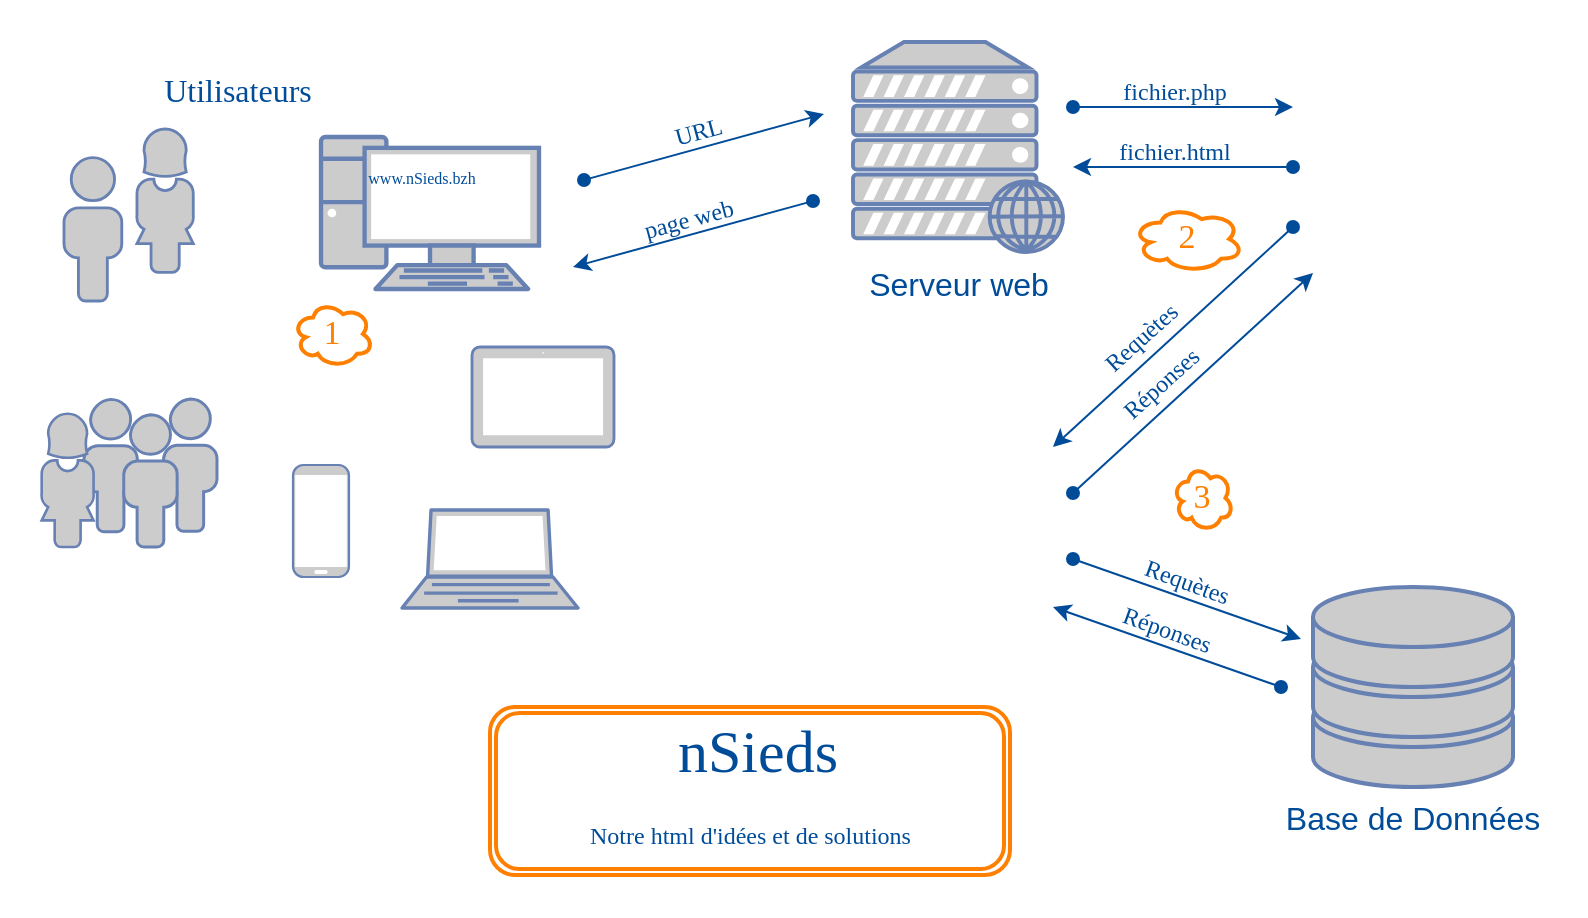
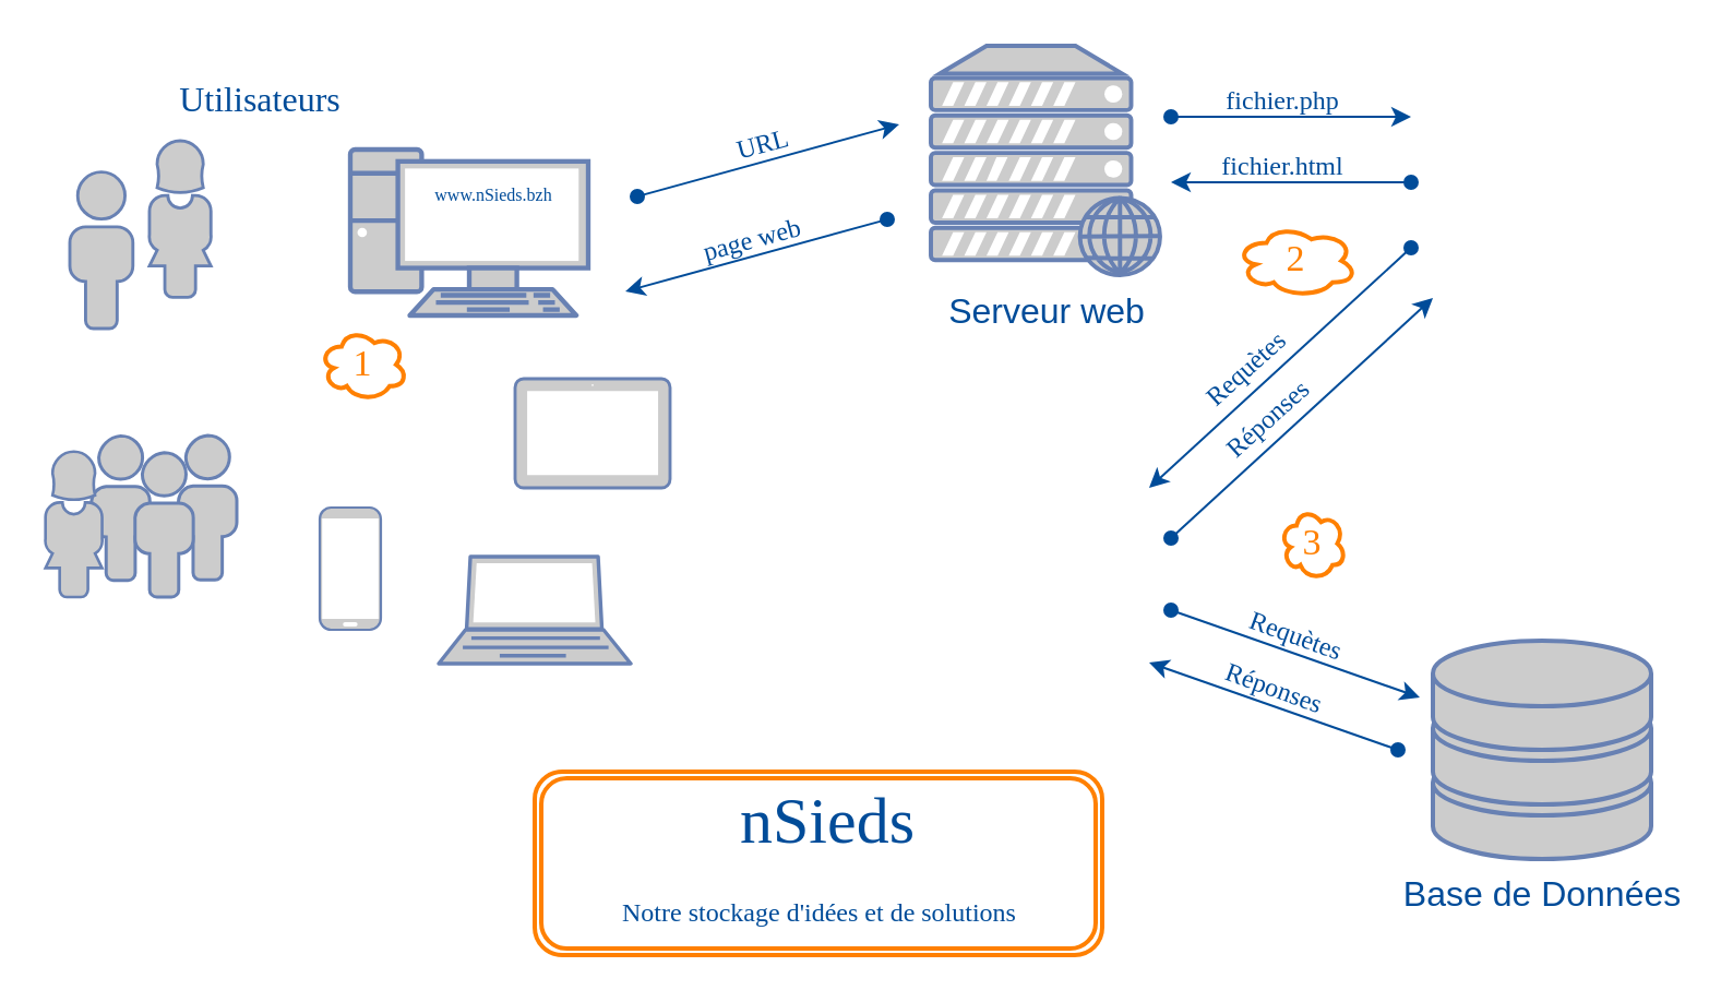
- <mxCell id="16" value="&lt;font face=&quot;Comic Sans MS&quot; style=&quot;font-size: 8px&quot;&gt;www.nSieds.bzh&lt;/font&gt;" style="text;html=1;strokeColor=none;fillColor=none;align=center;verticalAlign=middle;whiteSpace=wrap;rounded=0;fontColor=#004C99;" parent="14" vertex="1"><mxGeometry x="21" y="10" width="60" height="20" as="geometry" /></mxCell>
+ <mxCell id="16" value="&lt;font face=&quot;Comic Sans MS&quot; style=&quot;font-size: 8px&quot;&gt;www.nSieds.bzh&lt;/font&gt;" style="text;html=1;strokeColor=none;fillColor=none;align=center;verticalAlign=middle;whiteSpace=wrap;rounded=0;fontColor=#004C99;" parent="14" vertex="1"><mxGeometry x="36" y="10" width="60" height="20" as="geometry" /></mxCell>
- <mxCell id="7" value="&lt;font color=&quot;#004c99&quot;&gt;&lt;font face=&quot;Comic Sans MS&quot; style=&quot;font-size: 12px&quot;&gt;&lt;span style=&quot;font-size: 30px&quot;&gt;nSieds&lt;/span&gt;&lt;br&gt;&lt;font style=&quot;font-size: 12px&quot;&gt;Notre html&amp;nbsp;&lt;/font&gt;&lt;/font&gt;&lt;span style=&quot;font-family: &amp;#34;comic sans ms&amp;#34;&quot;&gt;&lt;font style=&quot;font-size: 12px&quot;&gt;d'idées et&lt;/font&gt;&lt;/span&gt;&lt;/font&gt;&lt;font face=&quot;Comic Sans MS&quot; style=&quot;font-size: 12px&quot;&gt;&lt;font style=&quot;font-size: 12px&quot; color=&quot;#004c99&quot;&gt;&amp;nbsp;de solutions&lt;/font&gt;&lt;span style=&quot;font-size: 30px&quot;&gt;&lt;font color=&quot;#004c99&quot;&gt;&amp;nbsp;&lt;/font&gt;&lt;br&gt;&lt;/span&gt;&lt;/font&gt;" style="text;html=1;strokeColor=none;fillColor=none;align=center;verticalAlign=middle;whiteSpace=wrap;rounded=0;" parent="1" vertex="1"><mxGeometry x="244" y="353" width="270" height="80" as="geometry" /></mxCell>
+ <mxCell id="7" value="&lt;font color=&quot;#004c99&quot;&gt;&lt;font face=&quot;Comic Sans MS&quot; style=&quot;font-size: 12px&quot;&gt;&lt;span style=&quot;font-size: 30px&quot;&gt;nSieds&lt;/span&gt;&lt;br&gt;&lt;font style=&quot;font-size: 12px&quot;&gt;Notre stockage&amp;nbsp;&lt;/font&gt;&lt;/font&gt;&lt;span style=&quot;font-family: &amp;#34;comic sans ms&amp;#34;&quot;&gt;&lt;font style=&quot;font-size: 12px&quot;&gt;d'idées et&lt;/font&gt;&lt;/span&gt;&lt;/font&gt;&lt;font face=&quot;Comic Sans MS&quot; style=&quot;font-size: 12px&quot;&gt;&lt;font style=&quot;font-size: 12px&quot; color=&quot;#004c99&quot;&gt;&amp;nbsp;de solutions&lt;/font&gt;&lt;span style=&quot;font-size: 30px&quot;&gt;&lt;font color=&quot;#004c99&quot;&gt;&amp;nbsp;&lt;/font&gt;&lt;br&gt;&lt;/span&gt;&lt;/font&gt;" style="text;html=1;strokeColor=none;fillColor=none;align=center;verticalAlign=middle;whiteSpace=wrap;rounded=0;" parent="1" vertex="1"><mxGeometry x="244" y="353" width="270" height="80" as="geometry" /></mxCell>
